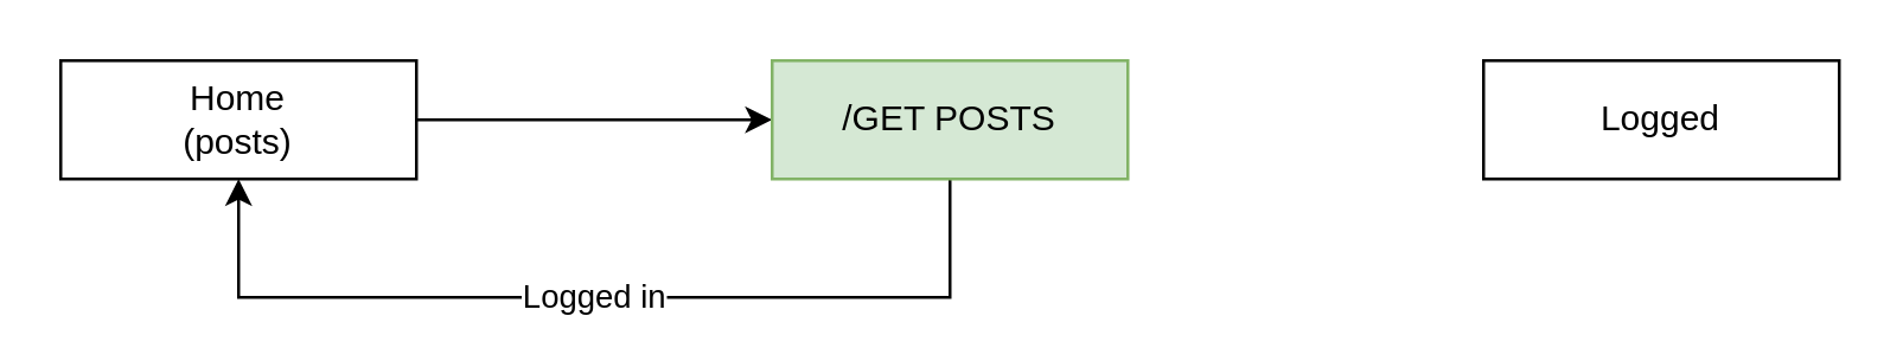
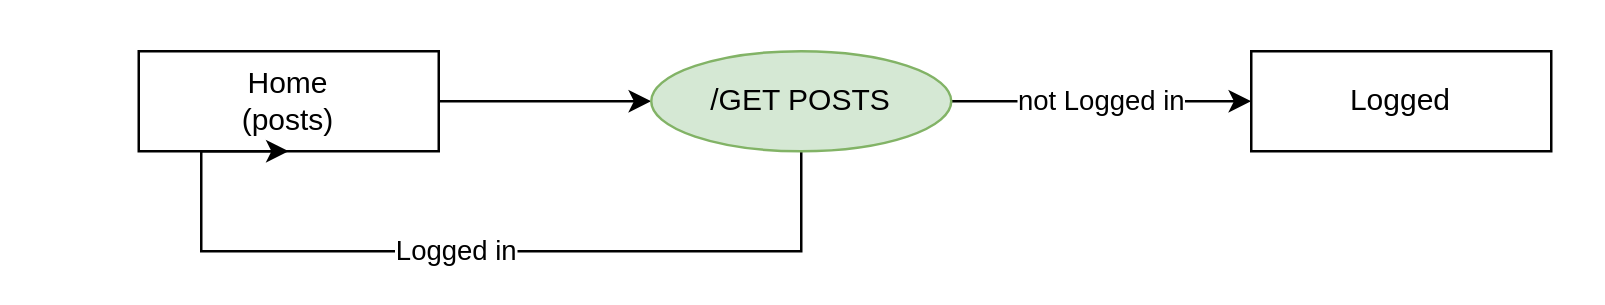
- <mxCell id="3" value="Home &lt;br&gt;(posts)" style="rounded=0;whiteSpace=wrap;html=1;" vertex="1" parent="1"><mxGeometry x="20" y="20" width="120" height="40" as="geometry" /></mxCell>
+ <mxCell id="3" value="Home &lt;br&gt;(posts)" style="rounded=0;whiteSpace=wrap;html=1;" vertex="1" parent="1"><mxGeometry x="55" y="20" width="120" height="40" as="geometry" /></mxCell>
- <mxCell id="6" value="/GET POSTS" style="rounded=0;whiteSpace=wrap;html=1;fillColor=#d5e8d4;strokeColor=#82b366;" vertex="1" parent="1"><mxGeometry x="260" y="20" width="120" height="40" as="geometry" /></mxCell>
+ <mxCell id="6" value="/GET POSTS" style="ellipse;whiteSpace=wrap;html=1;fillColor=#d5e8d4;strokeColor=#82b366;" vertex="1" parent="1"><mxGeometry x="260" y="20" width="120" height="40" as="geometry" /></mxCell>
+ <mxCell id="4" value="not Logged in" style="edgeStyle=orthogonalEdgeStyle;rounded=0;orthogonalLoop=1;jettySize=auto;html=1;entryX=0;entryY=0.5;entryDx=0;entryDy=0;" edge="1" parent="1" source="6" target="7"><mxGeometry relative="1" as="geometry"><mxPoint x="460" y="40" as="targetPoint" /></mxGeometry></mxCell>
